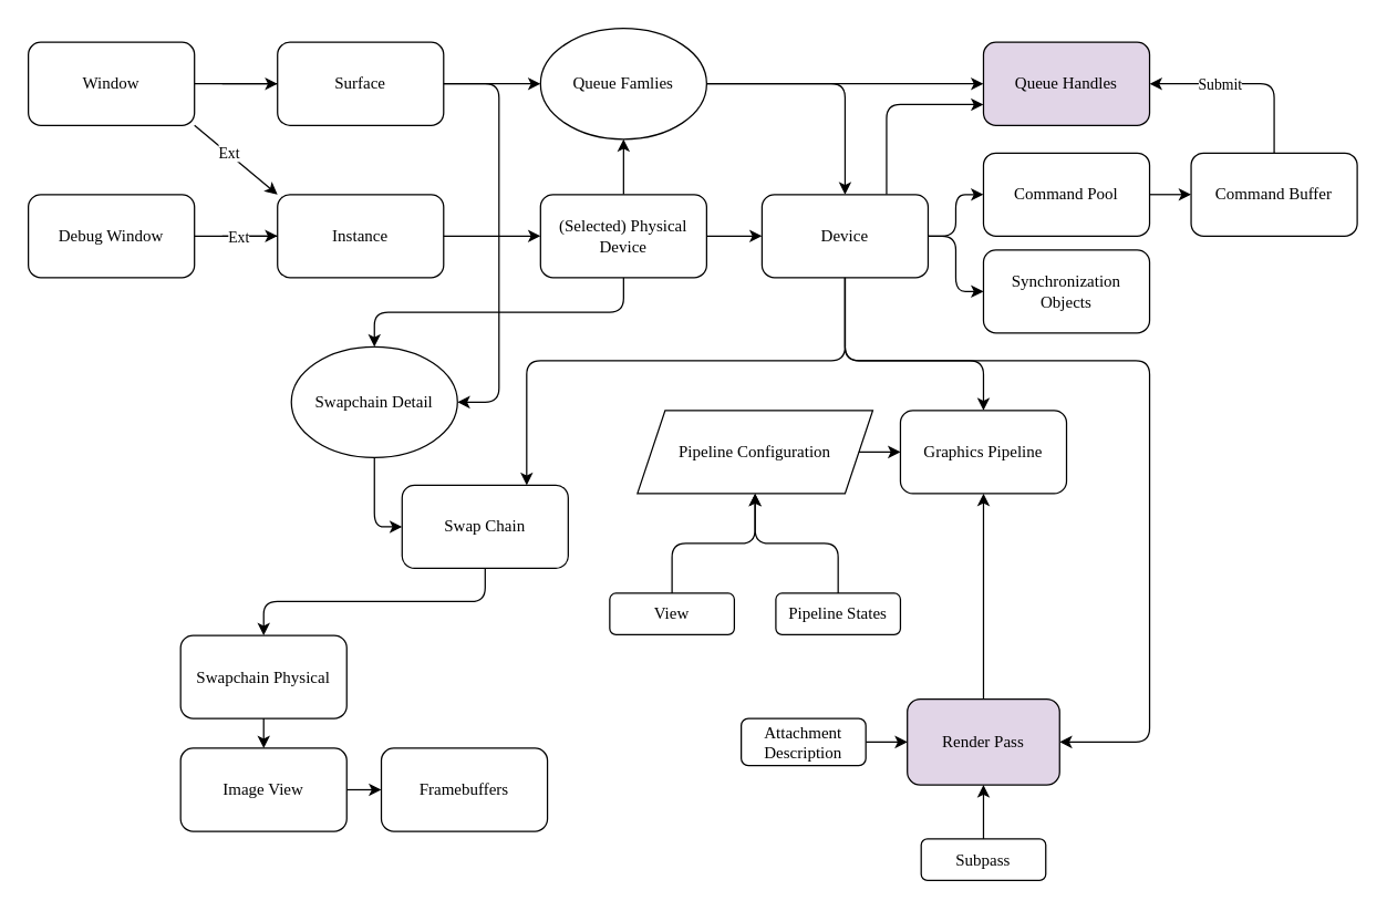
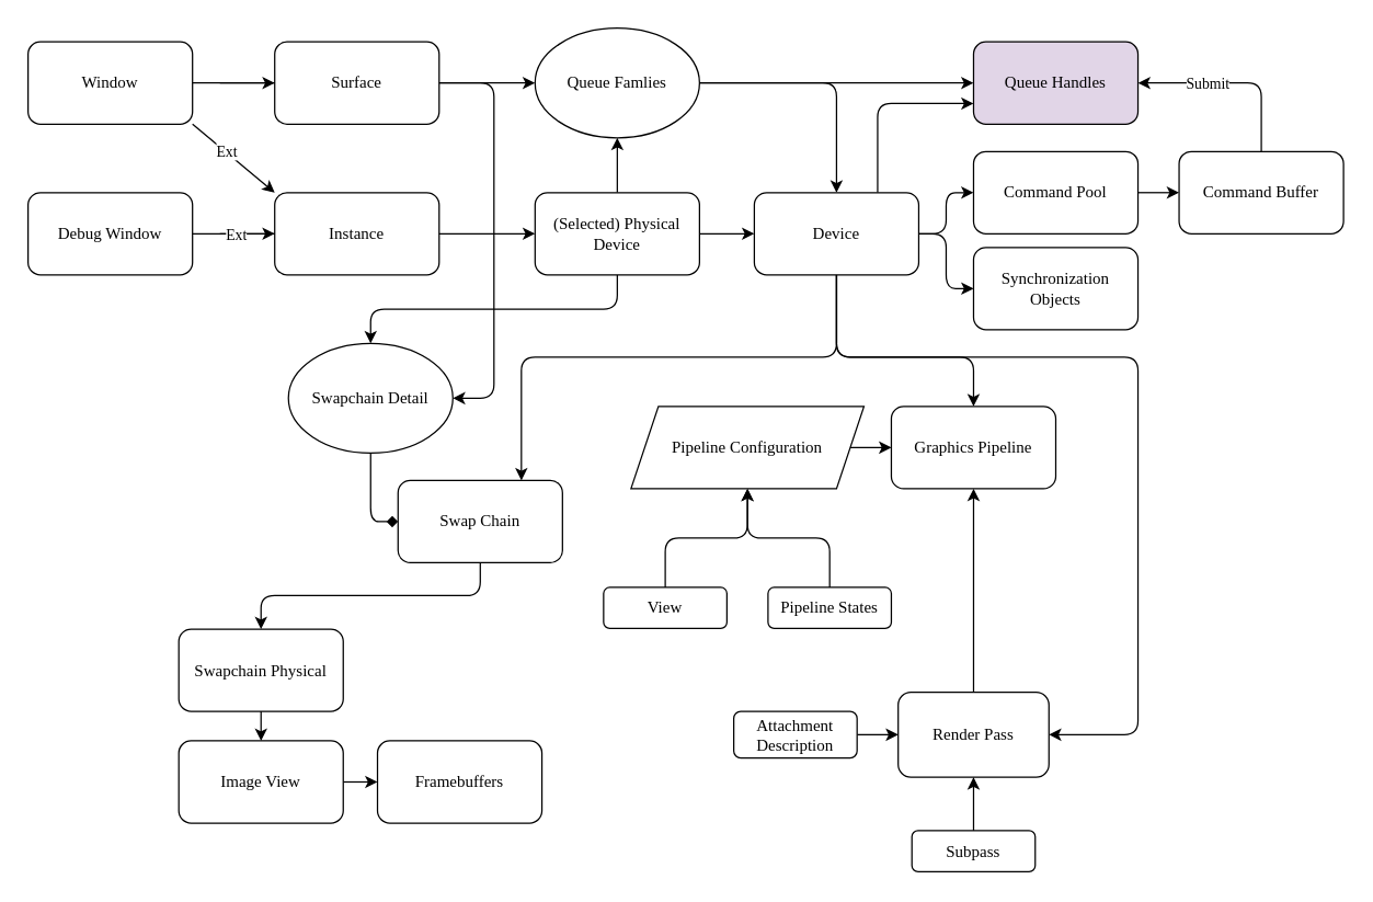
- <mxCell id="28" style="edgeStyle=elbowEdgeStyle;html=1;exitX=0.5;exitY=1;exitDx=0;exitDy=0;entryX=0;entryY=0.5;entryDx=0;entryDy=0;fontFamily=Cantarell;fontSource=http%3A%2F%2Fcantarell.gnome.org%2Ffonts%2FCantarell-VF.otf;" parent="1" source="29" target="31" edge="1"><mxGeometry relative="1" as="geometry"><Array as="points"><mxPoint x="270" y="350" /></Array></mxGeometry></mxCell>
+ <mxCell id="28" style="edgeStyle=elbowEdgeStyle;html=1;exitX=0.5;exitY=1;exitDx=0;exitDy=0;entryX=0;entryY=0.5;entryDx=0;entryDy=0;fontFamily=Cantarell;fontSource=http%3A%2F%2Fcantarell.gnome.org%2Ffonts%2FCantarell-VF.otf;endArrow=diamond;" parent="1" source="29" target="31" edge="1"><mxGeometry relative="1" as="geometry"><Array as="points"><mxPoint x="270" y="350" /></Array></mxGeometry></mxCell>
- <mxCell id="40" value="Render Pass" style="rounded=1;whiteSpace=wrap;html=1;fontFamily=Cantarell;fontSource=http%3A%2F%2Fcantarell.gnome.org%2Ffonts%2FCantarell-VF.otf;fillColor=#e1d5e7;" parent="1" vertex="1"><mxGeometry x="655" y="504.5" width="110" height="62" as="geometry" /></mxCell>
+ <mxCell id="40" value="Render Pass" style="rounded=1;whiteSpace=wrap;html=1;fontFamily=Cantarell;fontSource=http%3A%2F%2Fcantarell.gnome.org%2Ffonts%2FCantarell-VF.otf;" parent="1" vertex="1"><mxGeometry x="655" y="504.5" width="110" height="62" as="geometry" /></mxCell>
